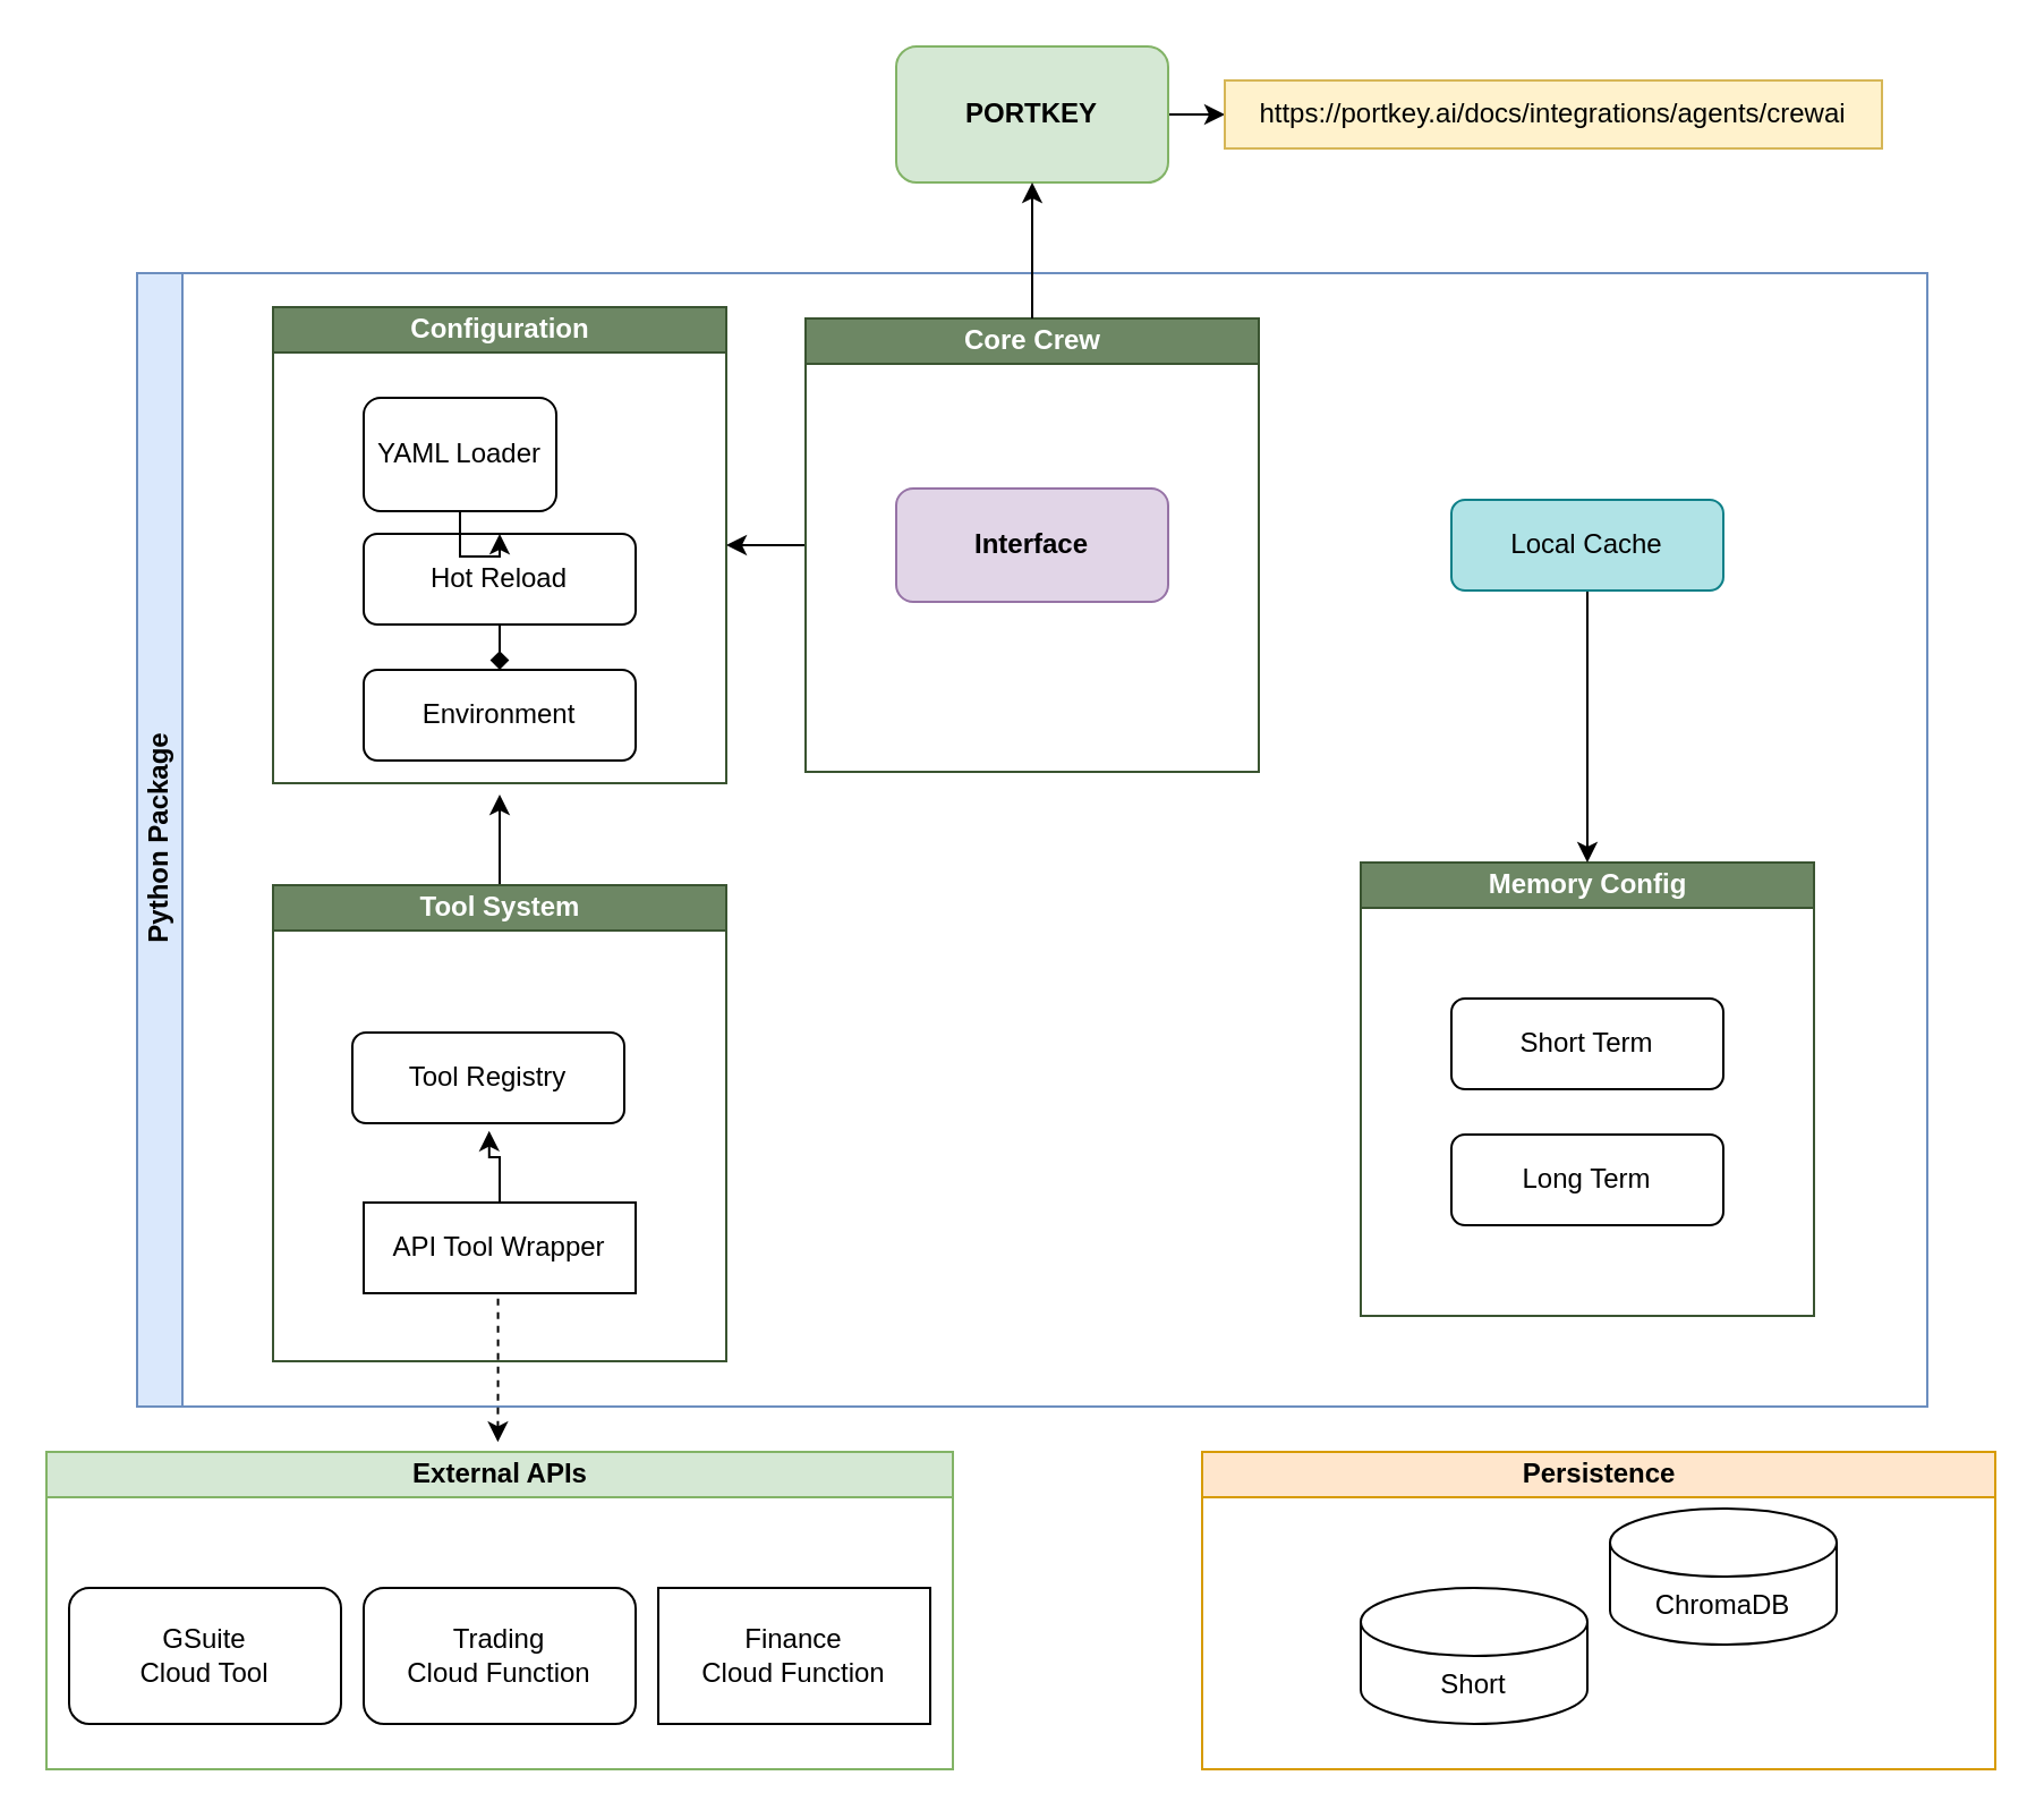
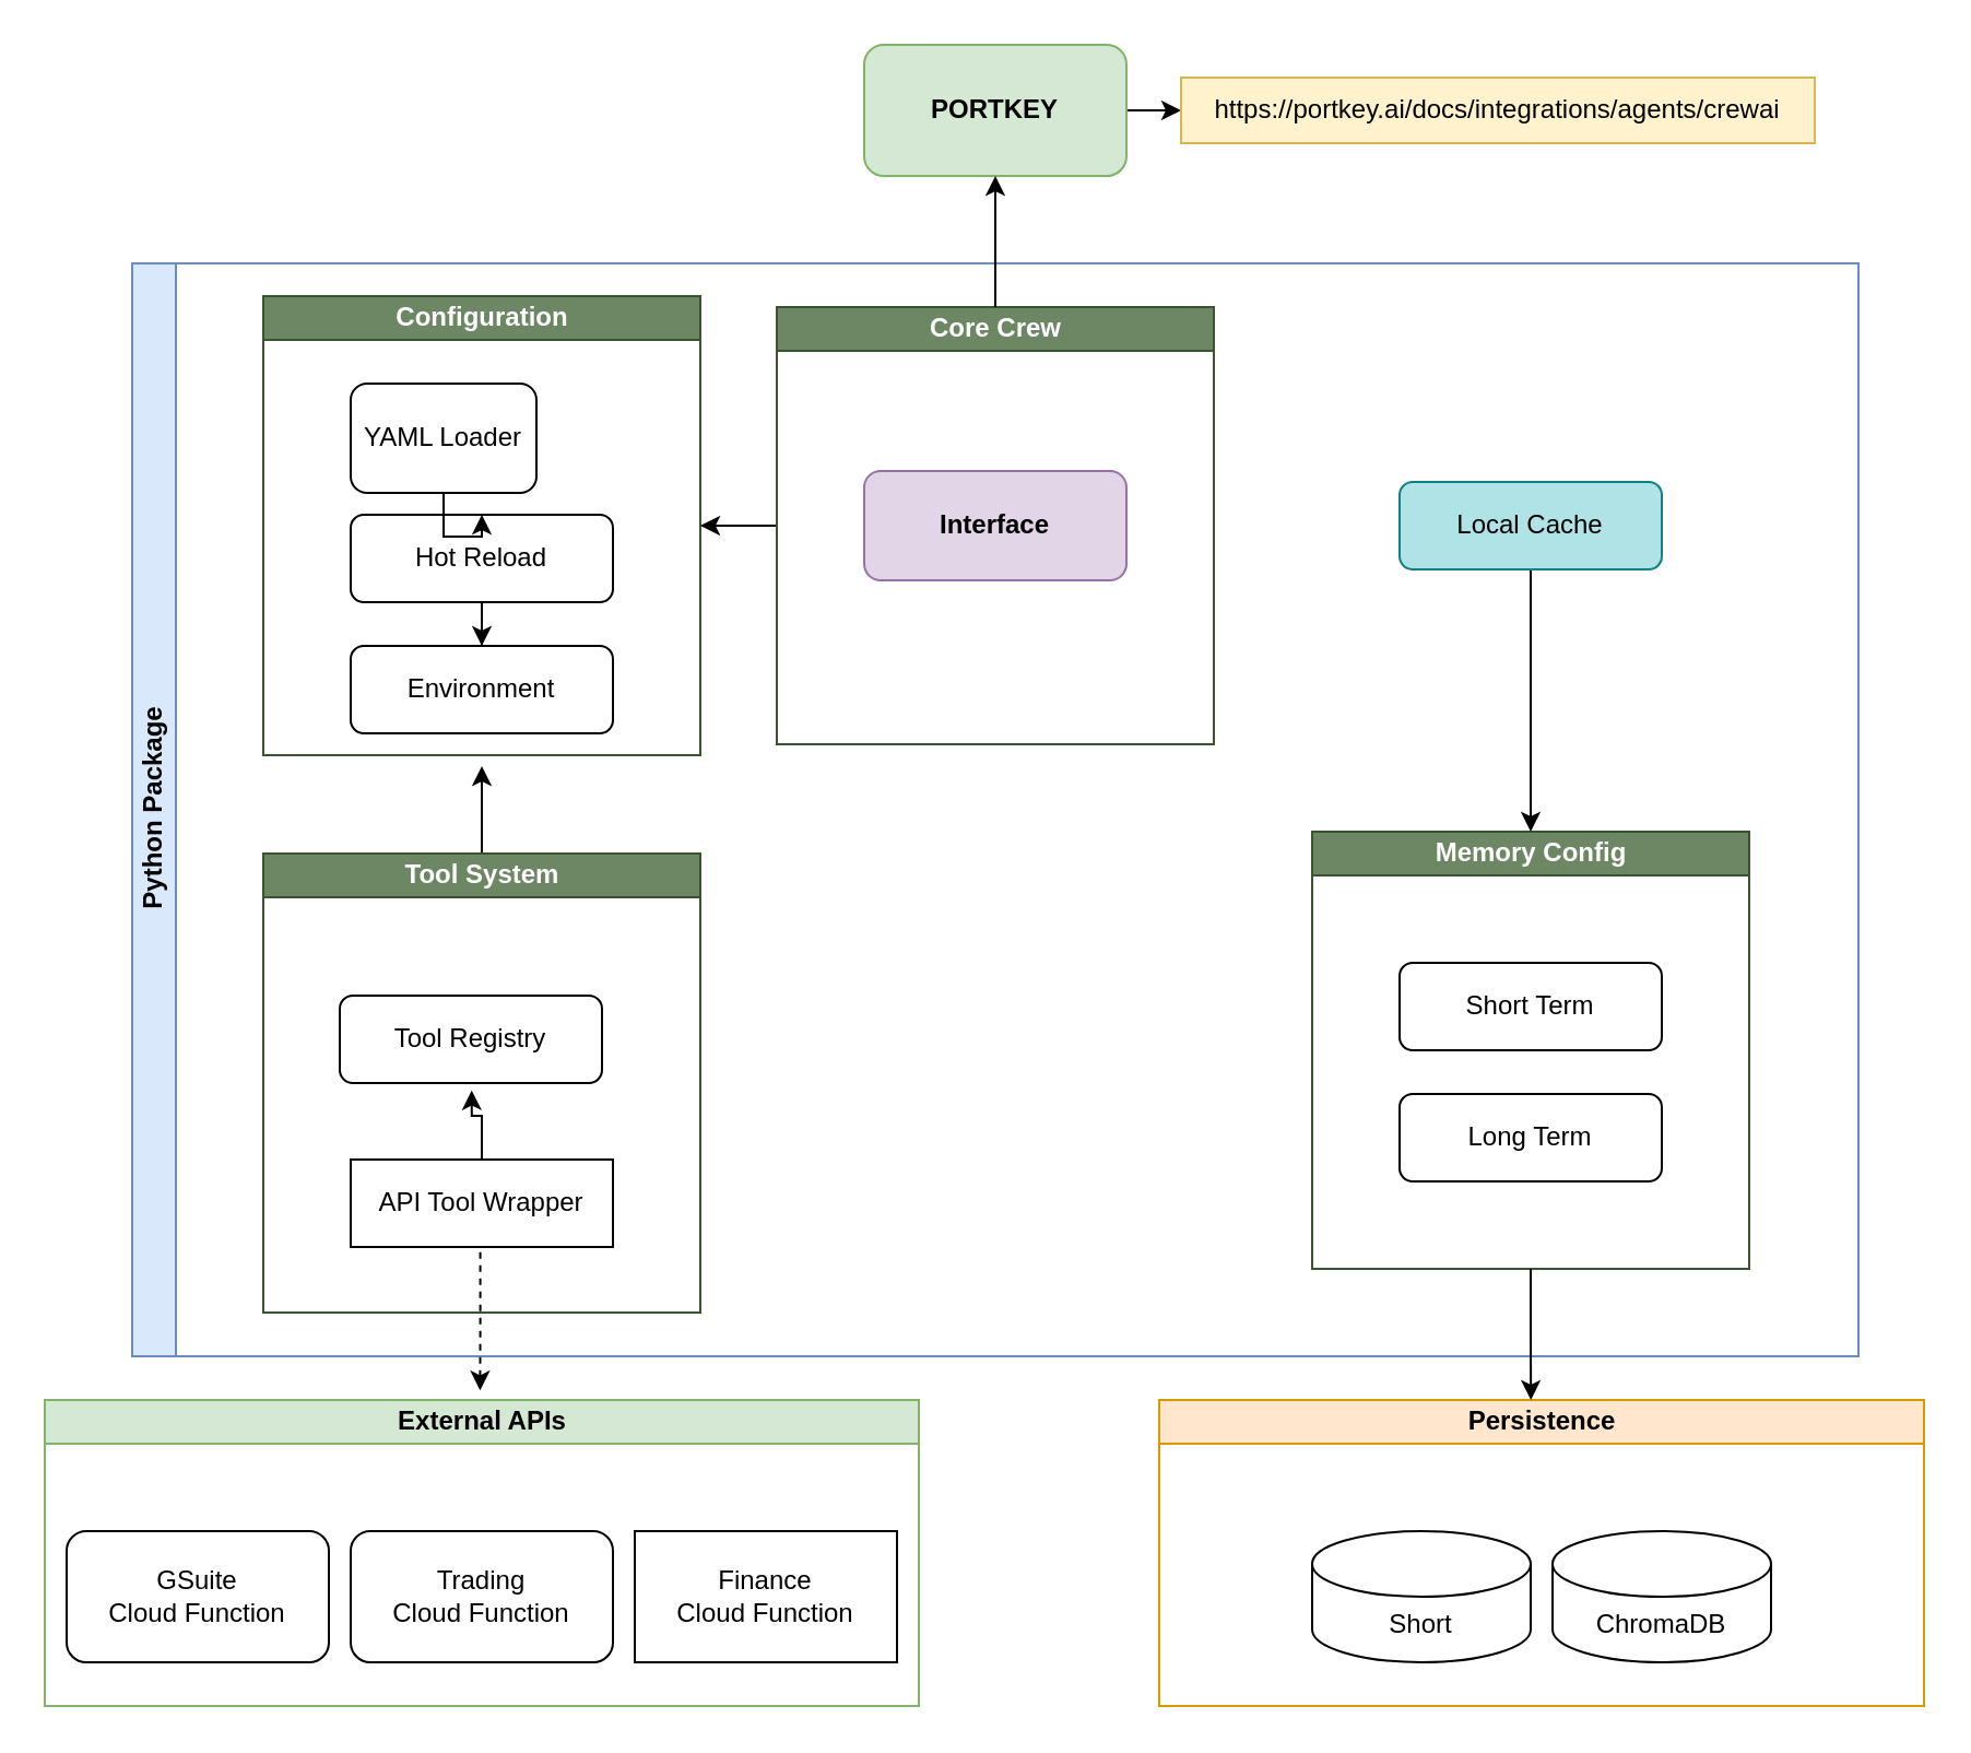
- <mxCell id="18" style="edgeStyle=orthogonalEdgeStyle;rounded=0;orthogonalLoop=1;jettySize=auto;html=1;endArrow=diamond;" edge="1" parent="13" source="15" target="16"><mxGeometry relative="1" as="geometry" /></mxCell>
+ <mxCell id="18" style="edgeStyle=orthogonalEdgeStyle;rounded=0;orthogonalLoop=1;jettySize=auto;html=1;" edge="1" parent="13" source="15" target="16"><mxGeometry relative="1" as="geometry" /></mxCell>
+ <mxCell id="33" style="edgeStyle=orthogonalEdgeStyle;rounded=0;orthogonalLoop=1;jettySize=auto;html=1;entryX=0.486;entryY=0;entryDx=0;entryDy=0;entryPerimeter=0;" edge="1" parent="1" source="10" target="28"><mxGeometry relative="1" as="geometry" /></mxCell>
- <mxCell id="30" value="ChromaDB" style="shape=cylinder3;whiteSpace=wrap;html=1;boundedLbl=1;backgroundOutline=1;size=15;" vertex="1" parent="28"><mxGeometry x="180" y="25" width="100" height="60" as="geometry" /></mxCell>
+ <mxCell id="30" value="ChromaDB" style="shape=cylinder3;whiteSpace=wrap;html=1;boundedLbl=1;backgroundOutline=1;size=15;" vertex="1" parent="28"><mxGeometry x="180" y="60" width="100" height="60" as="geometry" /></mxCell>
- <mxCell id="25" value="GSuite&#10;Cloud Tool" style="rounded=1;whiteSpace=wrap;html=1;" vertex="1" parent="24"><mxGeometry x="10" y="60" width="120" height="60" as="geometry" /></mxCell>
+ <mxCell id="25" value="GSuite&#10;Cloud Function" style="rounded=1;whiteSpace=wrap;html=1;" vertex="1" parent="24"><mxGeometry x="10" y="60" width="120" height="60" as="geometry" /></mxCell>
